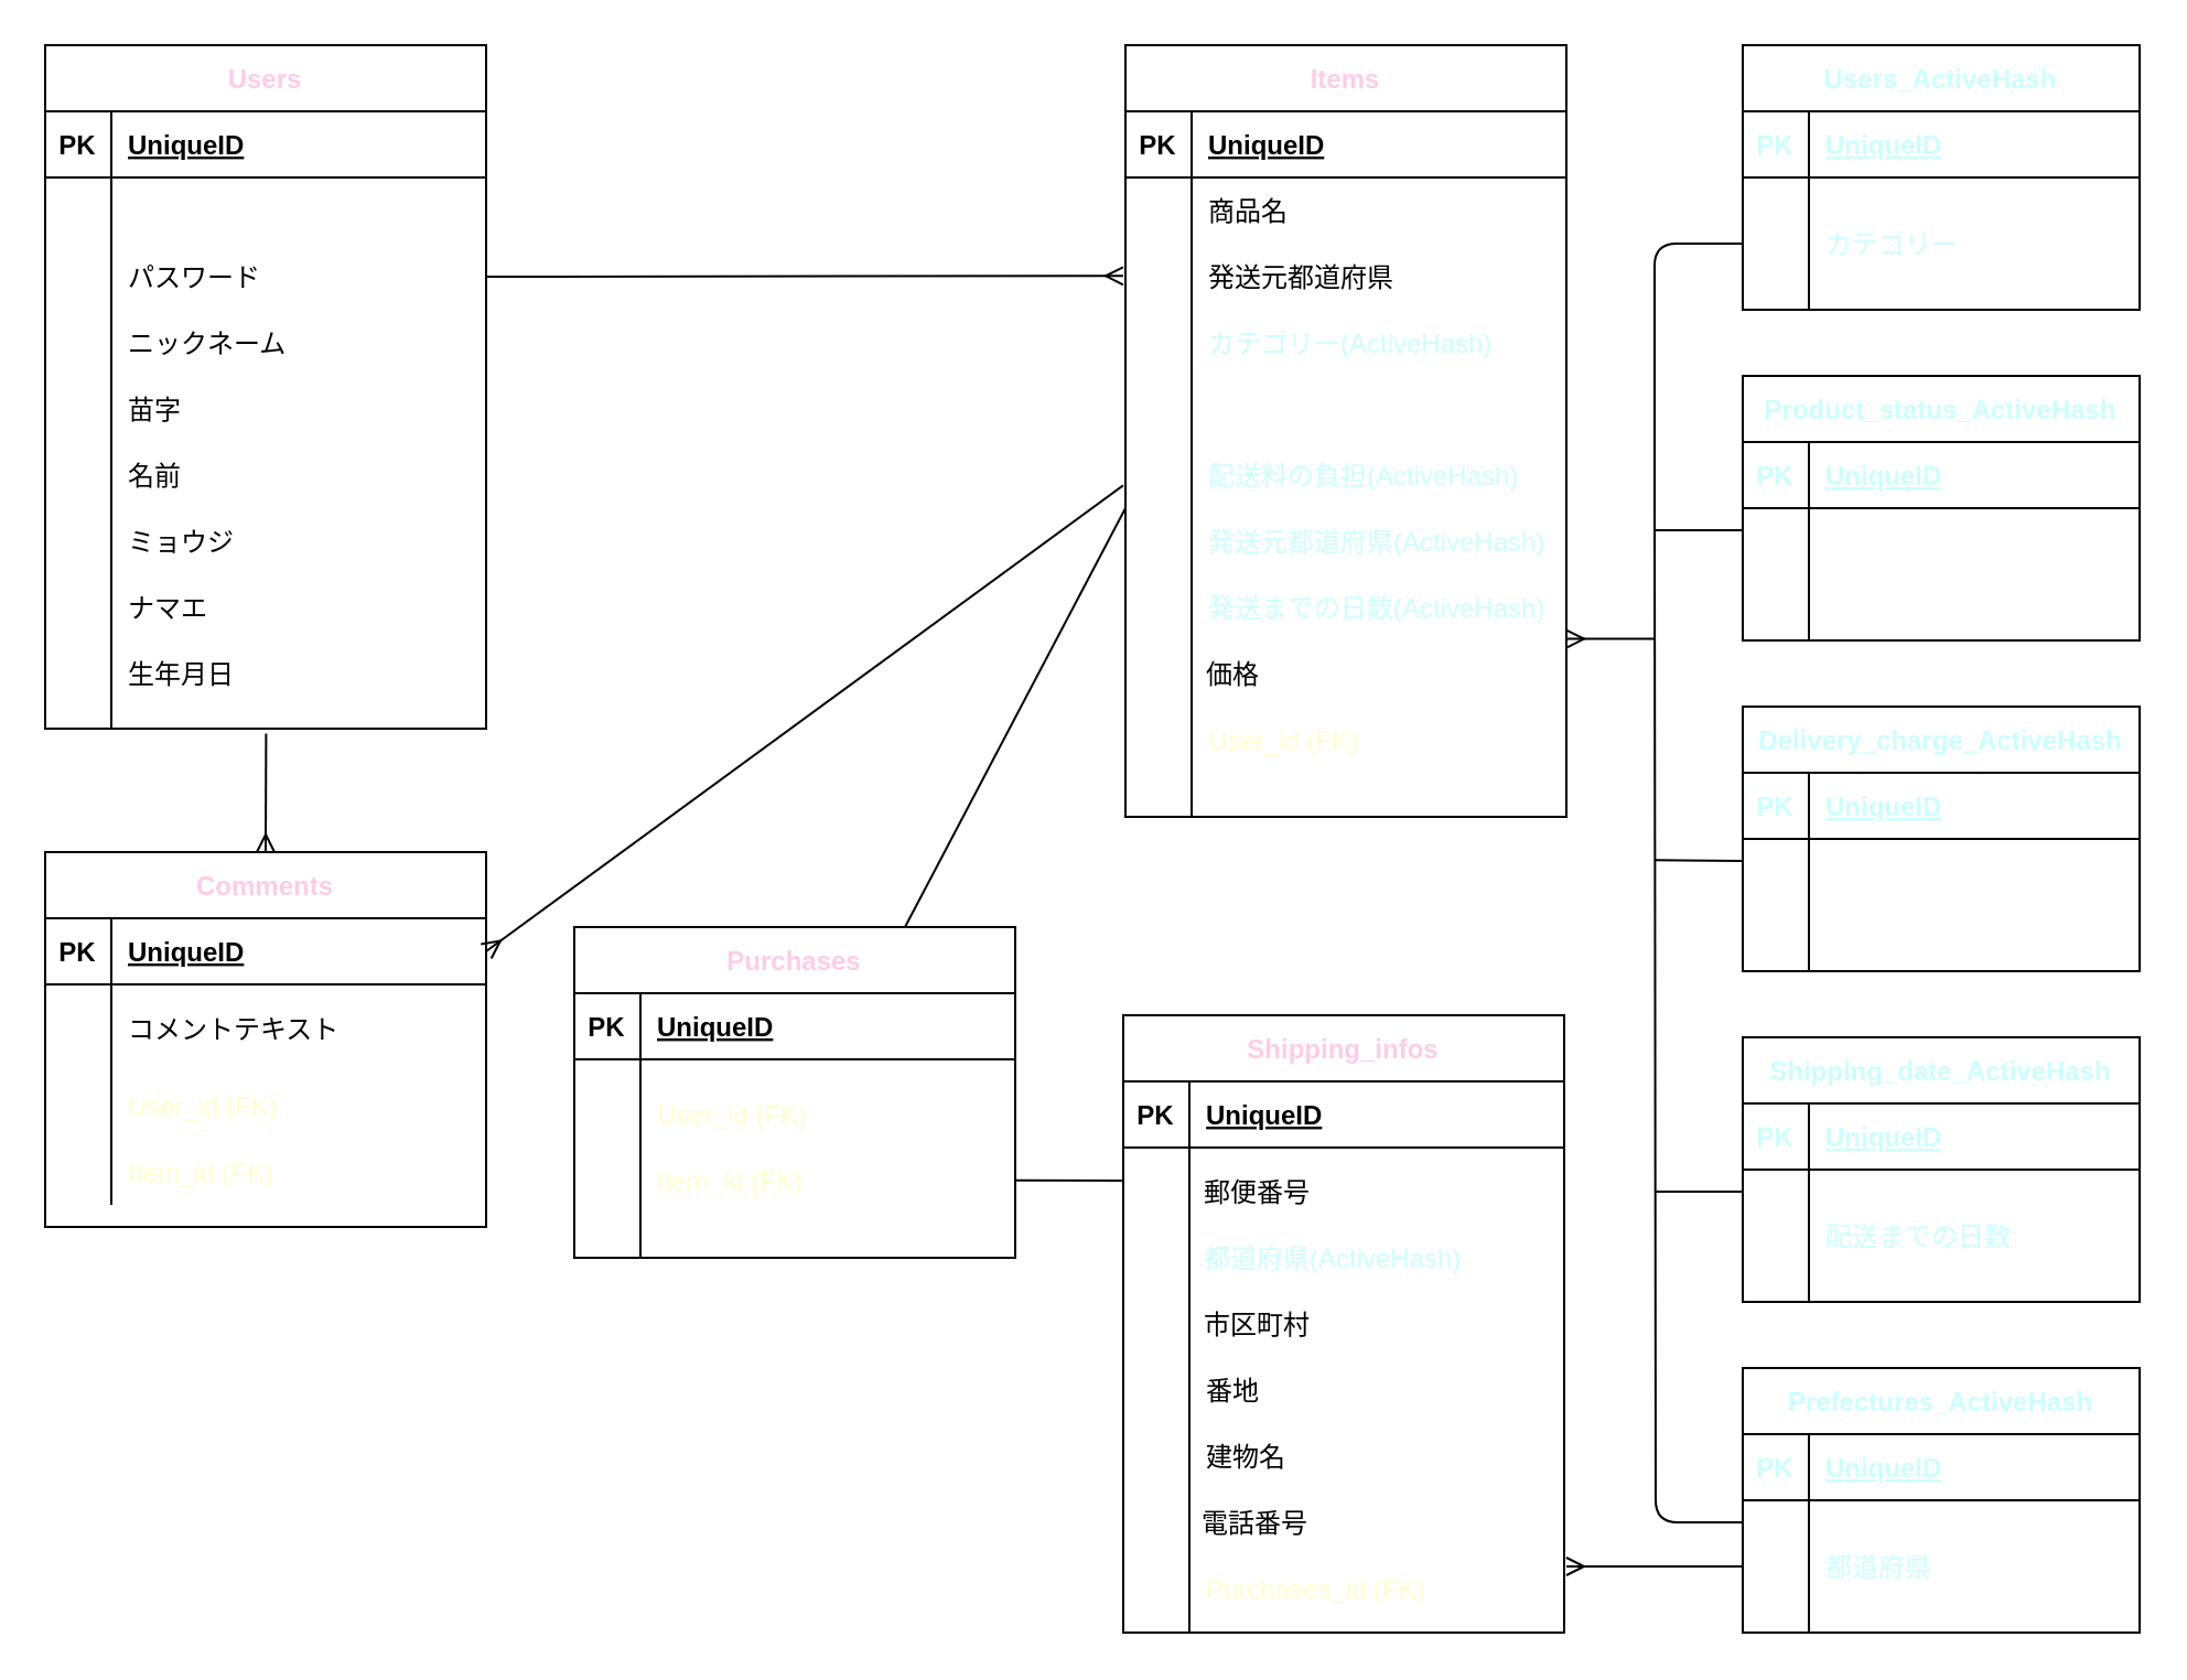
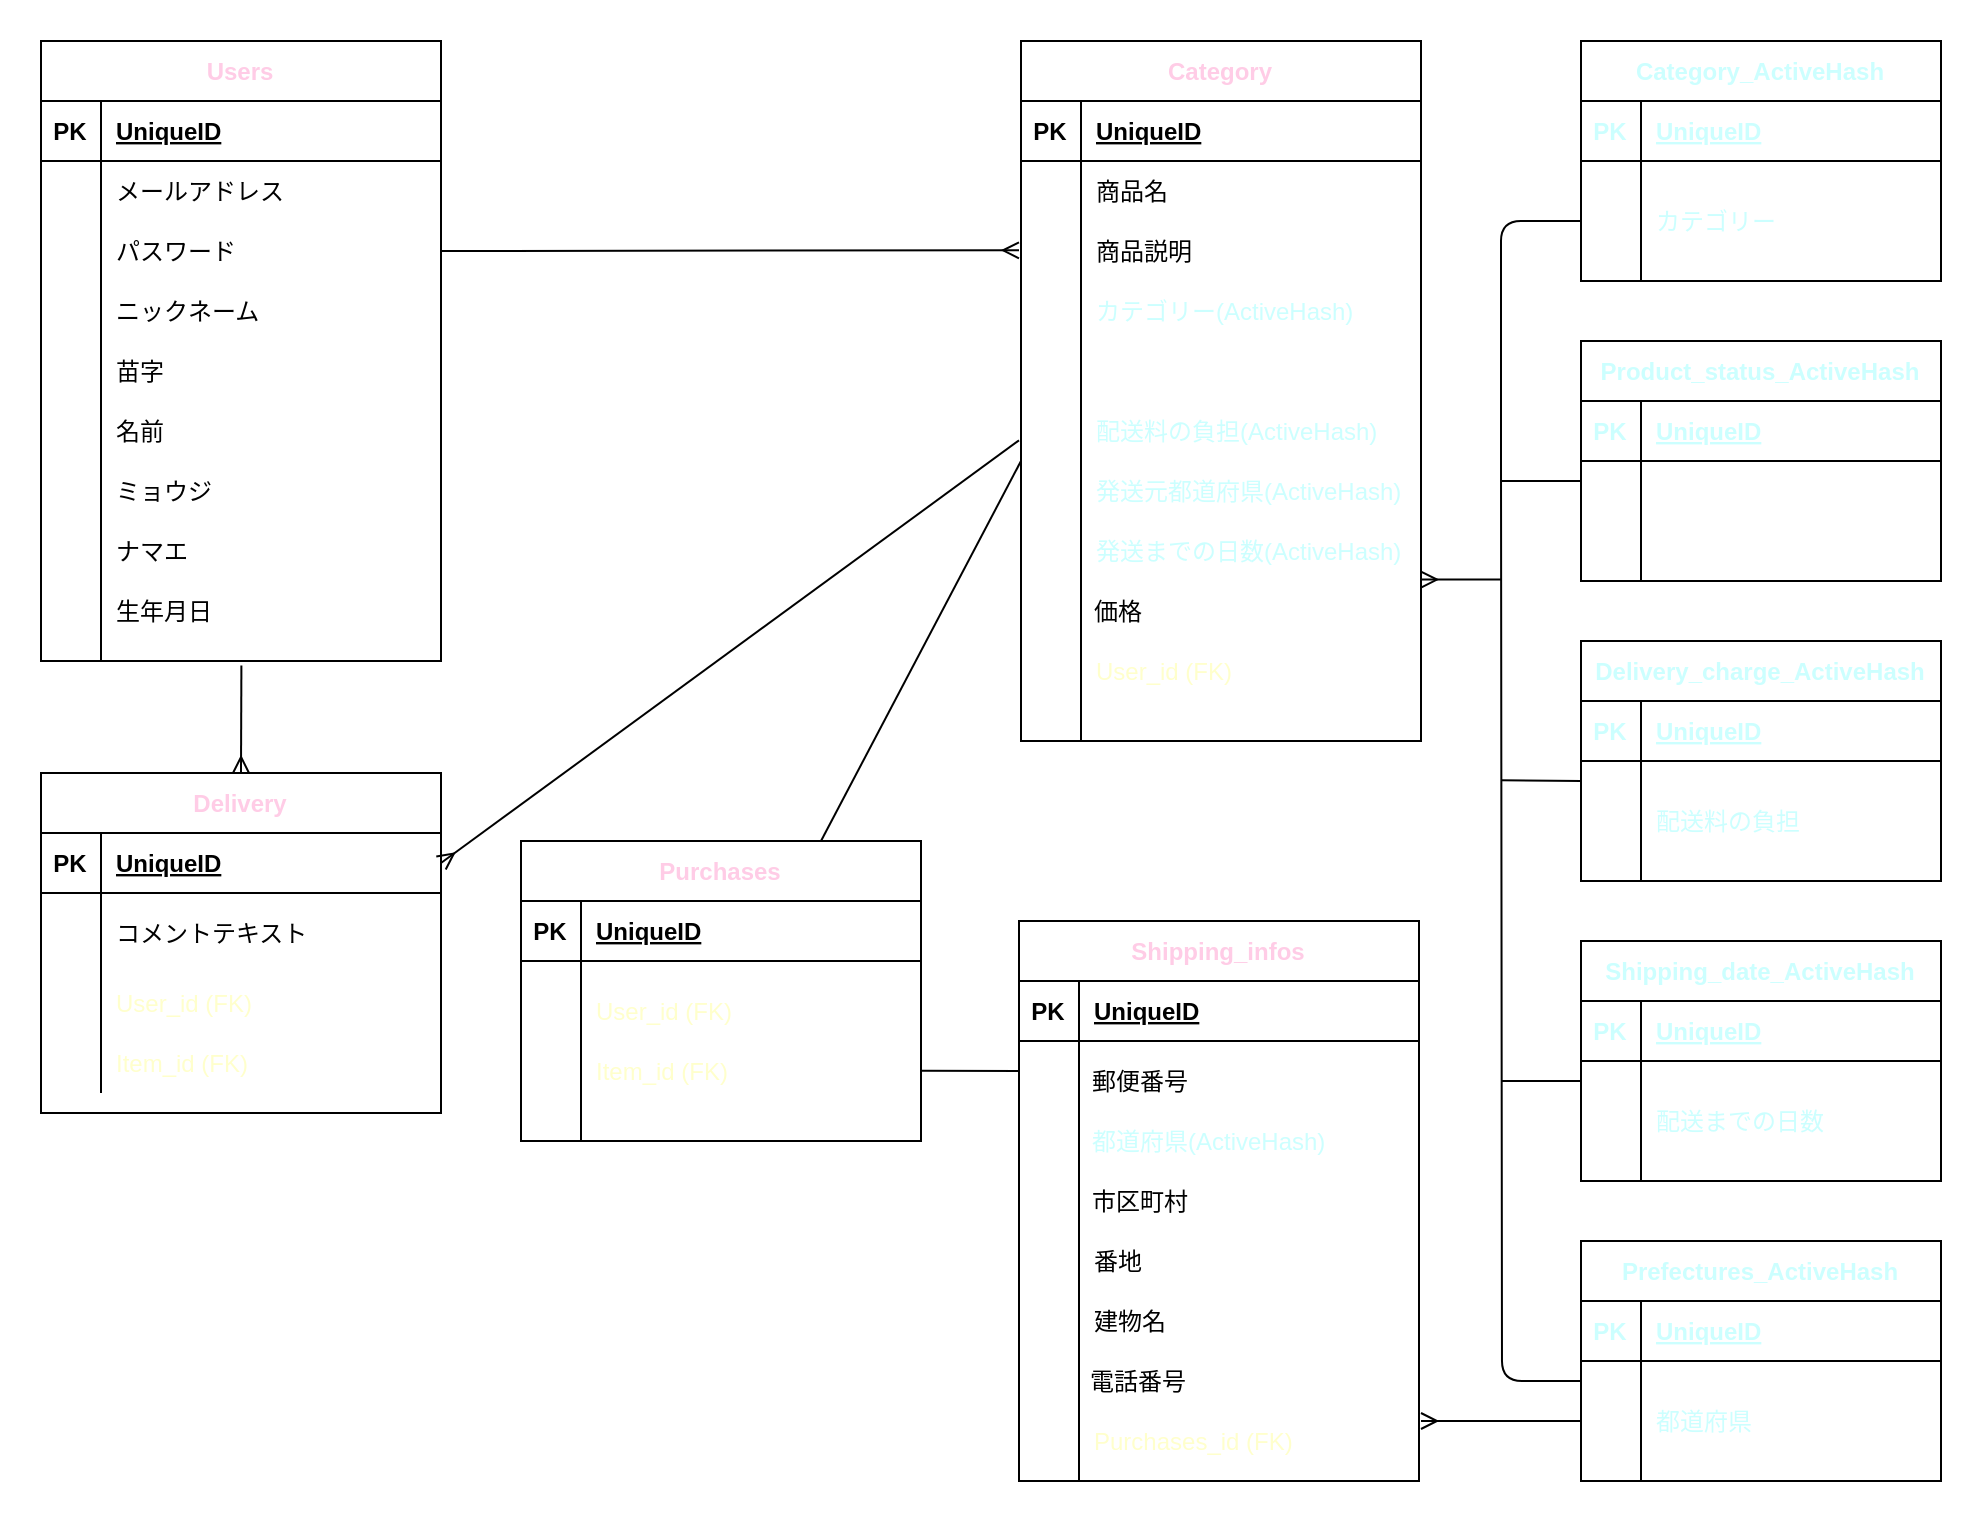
- <mxCell id="35" value="Items" style="shape=table;startSize=30;container=1;collapsible=1;childLayout=tableLayout;fixedRows=1;rowLines=0;fontStyle=1;align=center;resizeLast=1;fontColor=#FFCCE6;" parent="1" vertex="1"><mxGeometry x="510" y="20" width="200.0" height="350" as="geometry" /></mxCell>
+ <mxCell id="35" value="Category" style="shape=table;startSize=30;container=1;collapsible=1;childLayout=tableLayout;fixedRows=1;rowLines=0;fontStyle=1;align=center;resizeLast=1;fontColor=#FFCCE6;" parent="1" vertex="1"><mxGeometry x="510" y="20" width="200.0" height="350" as="geometry" /></mxCell>
- <mxCell id="90" value="Users_ActiveHash" style="shape=table;startSize=30;container=1;collapsible=1;childLayout=tableLayout;fixedRows=1;rowLines=0;fontStyle=1;align=center;resizeLast=1;fontColor=#CCFFFF;fillColor=none;" vertex="1" parent="1"><mxGeometry x="790" y="20" width="180" height="120" as="geometry" /></mxCell>
+ <mxCell id="90" value="Category_ActiveHash" style="shape=table;startSize=30;container=1;collapsible=1;childLayout=tableLayout;fixedRows=1;rowLines=0;fontStyle=1;align=center;resizeLast=1;fontColor=#CCFFFF;fillColor=none;" vertex="1" parent="1"><mxGeometry x="790" y="20" width="180" height="120" as="geometry" /></mxCell>
+ <mxCell id="22" value="メールアドレス" style="shape=partialRectangle;connectable=0;fillColor=none;top=0;left=0;bottom=0;right=0;align=left;spacingLeft=6;overflow=hidden;" parent="20" vertex="1"><mxGeometry x="30" width="170" height="30" as="geometry"><mxRectangle width="170" height="30" as="alternateBounds" /></mxGeometry></mxCell>
- <mxCell id="48" value="発送元都道府県" style="shape=partialRectangle;connectable=0;fillColor=none;top=0;left=0;bottom=0;right=0;align=left;spacingLeft=6;overflow=hidden;" parent="1" vertex="1"><mxGeometry x="540" y="110" width="170" height="30" as="geometry"><mxRectangle width="170" height="30" as="alternateBounds" /></mxGeometry></mxCell>
+ <mxCell id="48" value="商品説明" style="shape=partialRectangle;connectable=0;fillColor=none;top=0;left=0;bottom=0;right=0;align=left;spacingLeft=6;overflow=hidden;" parent="1" vertex="1"><mxGeometry x="540" y="110" width="170" height="30" as="geometry"><mxRectangle width="170" height="30" as="alternateBounds" /></mxGeometry></mxCell>
- <mxCell id="3" value="Comments" style="shape=table;startSize=30;container=1;collapsible=1;childLayout=tableLayout;fixedRows=1;rowLines=0;fontStyle=1;align=center;resizeLast=1;fontColor=#FFCCE6;" parent="1" vertex="1"><mxGeometry x="20" y="386" width="200" height="170" as="geometry" /></mxCell>
+ <mxCell id="3" value="Delivery" style="shape=table;startSize=30;container=1;collapsible=1;childLayout=tableLayout;fixedRows=1;rowLines=0;fontStyle=1;align=center;resizeLast=1;fontColor=#FFCCE6;" parent="1" vertex="1"><mxGeometry x="20" y="386" width="200" height="170" as="geometry" /></mxCell>
+ <mxCell id="124" value="配送料の負担" style="shape=partialRectangle;connectable=0;fillColor=none;top=0;left=0;bottom=0;right=0;align=left;spacingLeft=6;overflow=hidden;fontColor=#CCFFFF;" vertex="1" parent="122"><mxGeometry x="30" width="150" height="20" as="geometry"><mxRectangle width="150" height="20" as="alternateBounds" /></mxGeometry></mxCell>
